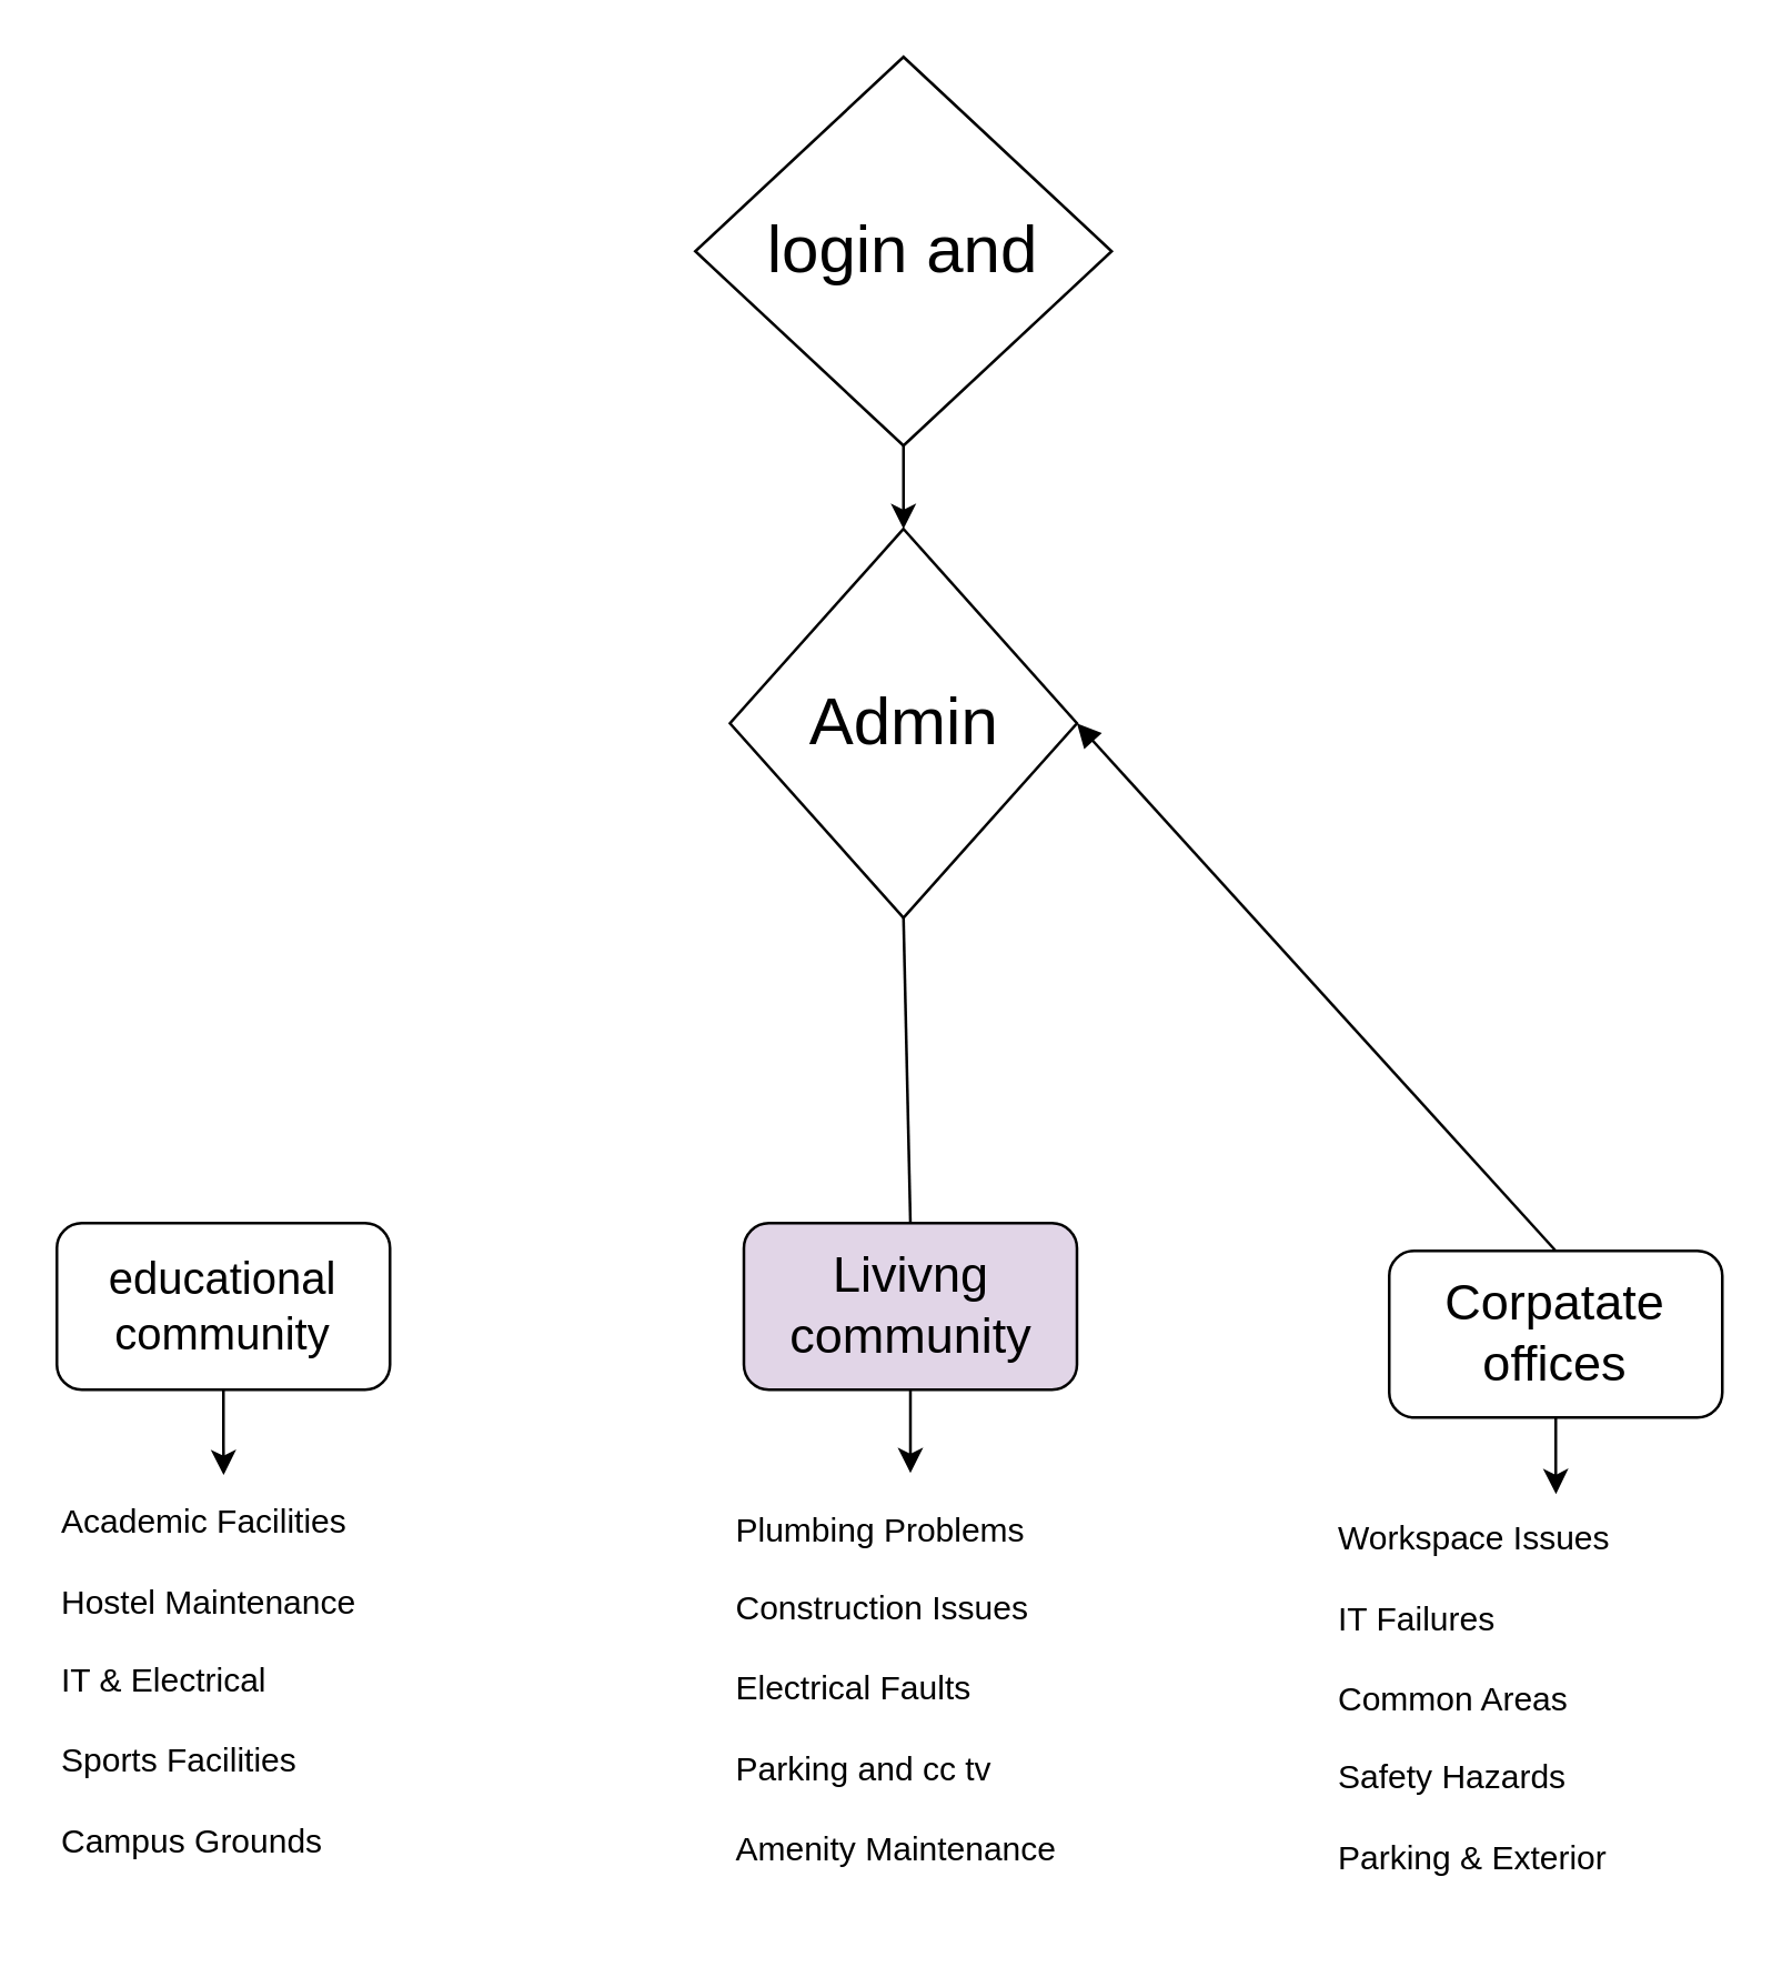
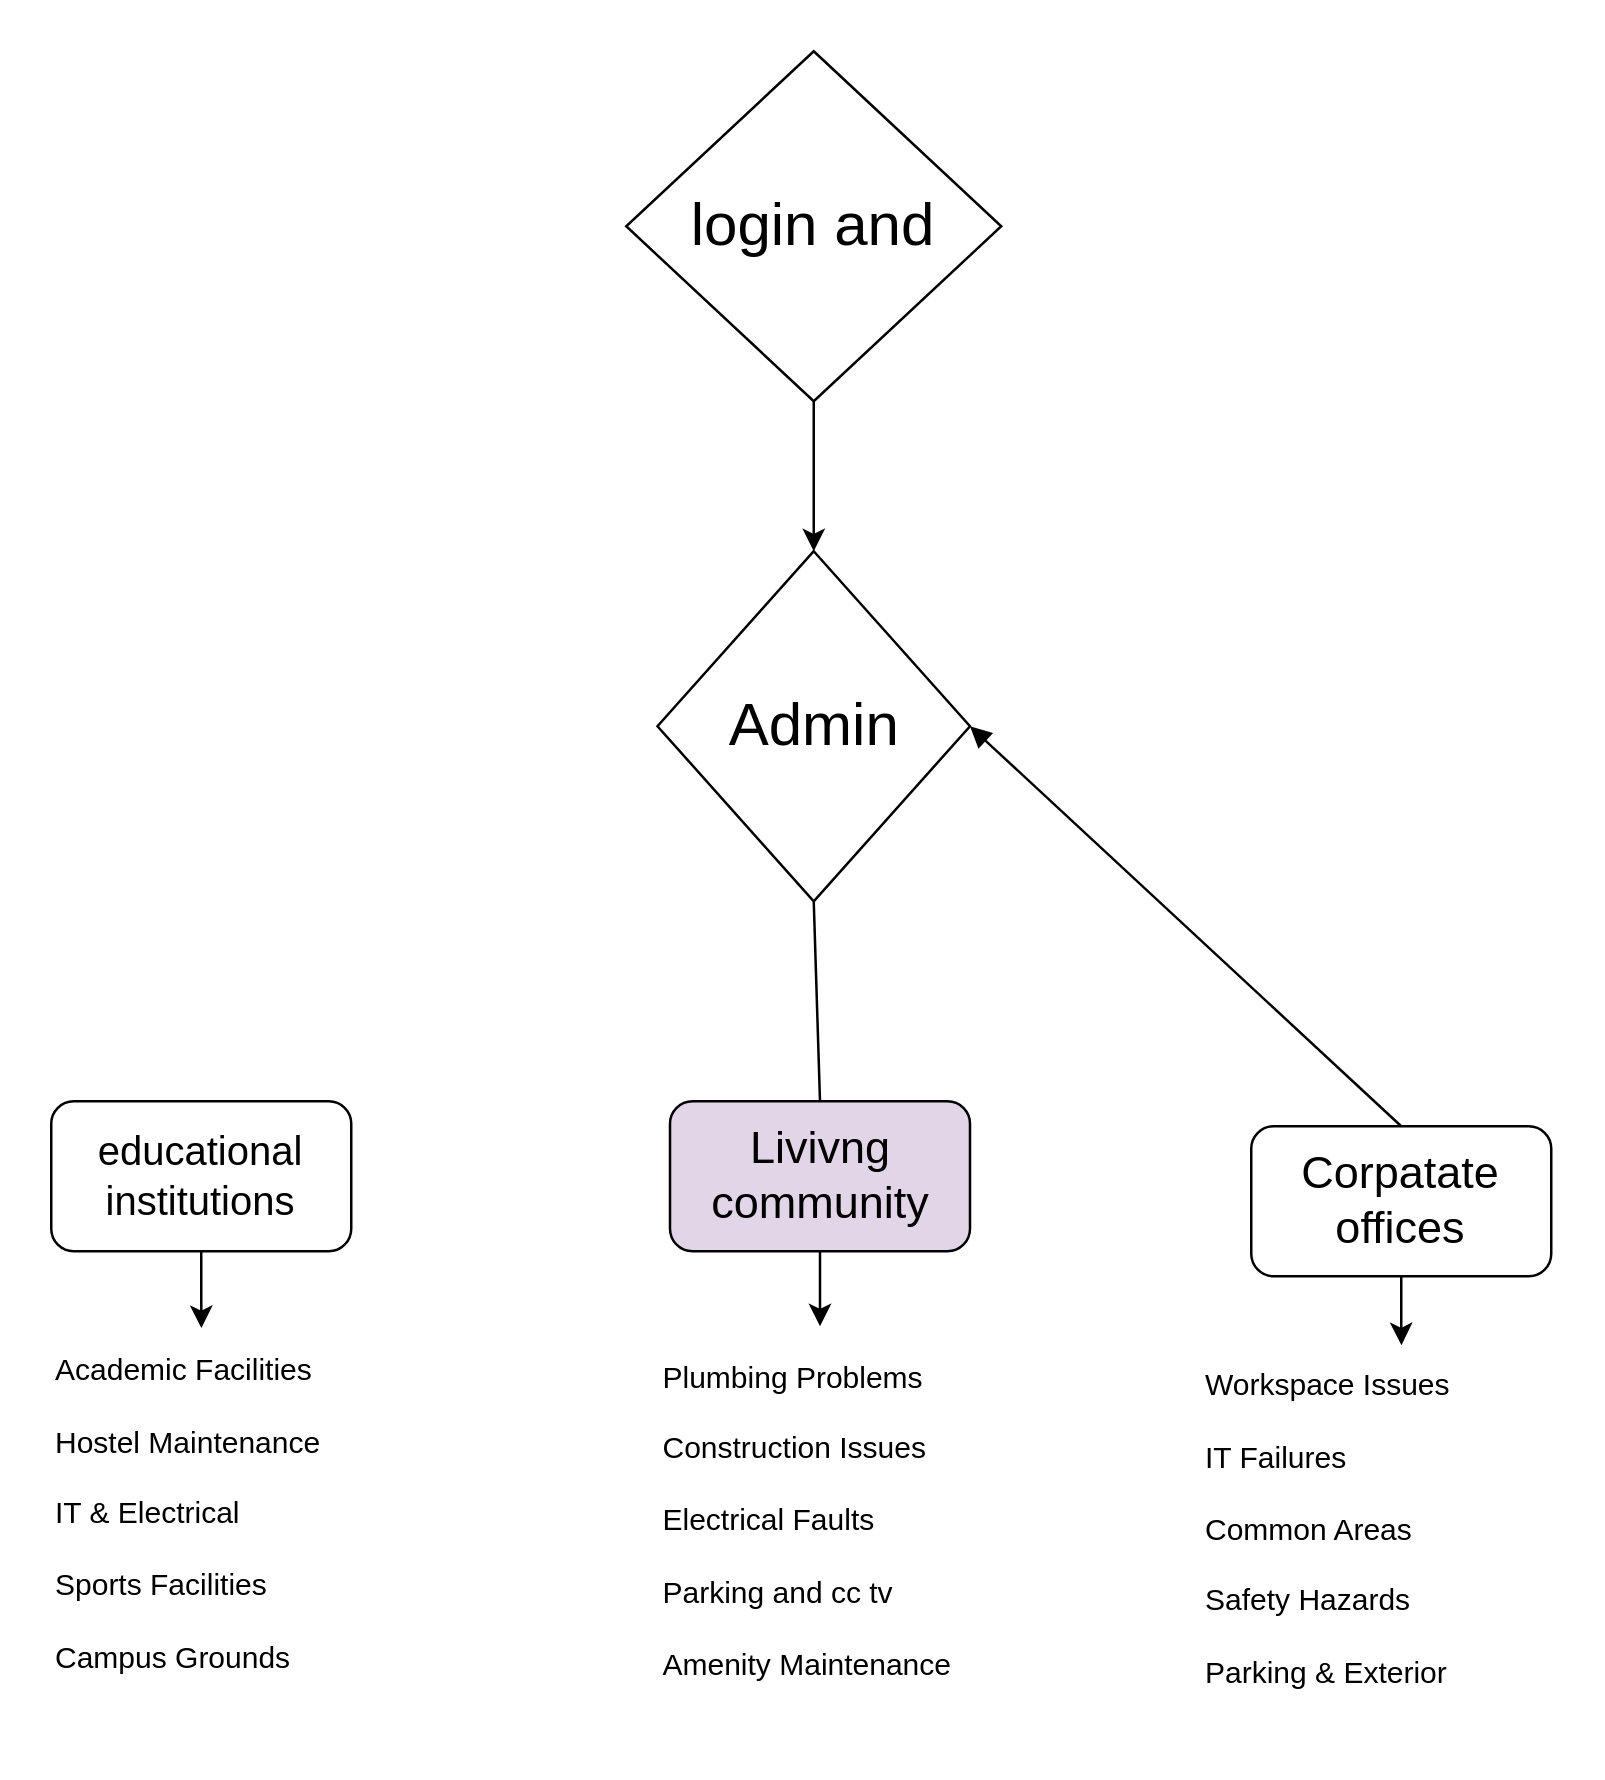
- <mxCell id="4" value="&lt;font style=&quot;font-size: 24px;&quot;&gt;Admin&lt;/font&gt;" style="rhombus;whiteSpace=wrap;html=1;" vertex="1" parent="1"><mxGeometry x="262.5" y="190" width="125" height="140" as="geometry" /></mxCell>
+ <mxCell id="4" value="&lt;font style=&quot;font-size: 24px;&quot;&gt;Admin&lt;/font&gt;" style="rhombus;whiteSpace=wrap;html=1;" vertex="1" parent="1"><mxGeometry x="262.5" y="220" width="125" height="140" as="geometry" /></mxCell>
- <mxCell id="5" value="&lt;font size=&quot;3&quot;&gt;educational community&lt;/font&gt;" style="rounded=1;whiteSpace=wrap;html=1;" vertex="1" parent="1"><mxGeometry x="20" y="440" width="120" height="60" as="geometry" /></mxCell>
+ <mxCell id="5" value="&lt;font size=&quot;3&quot;&gt;educational institutions&lt;/font&gt;" style="rounded=1;whiteSpace=wrap;html=1;" vertex="1" parent="1"><mxGeometry x="20" y="440" width="120" height="60" as="geometry" /></mxCell>
